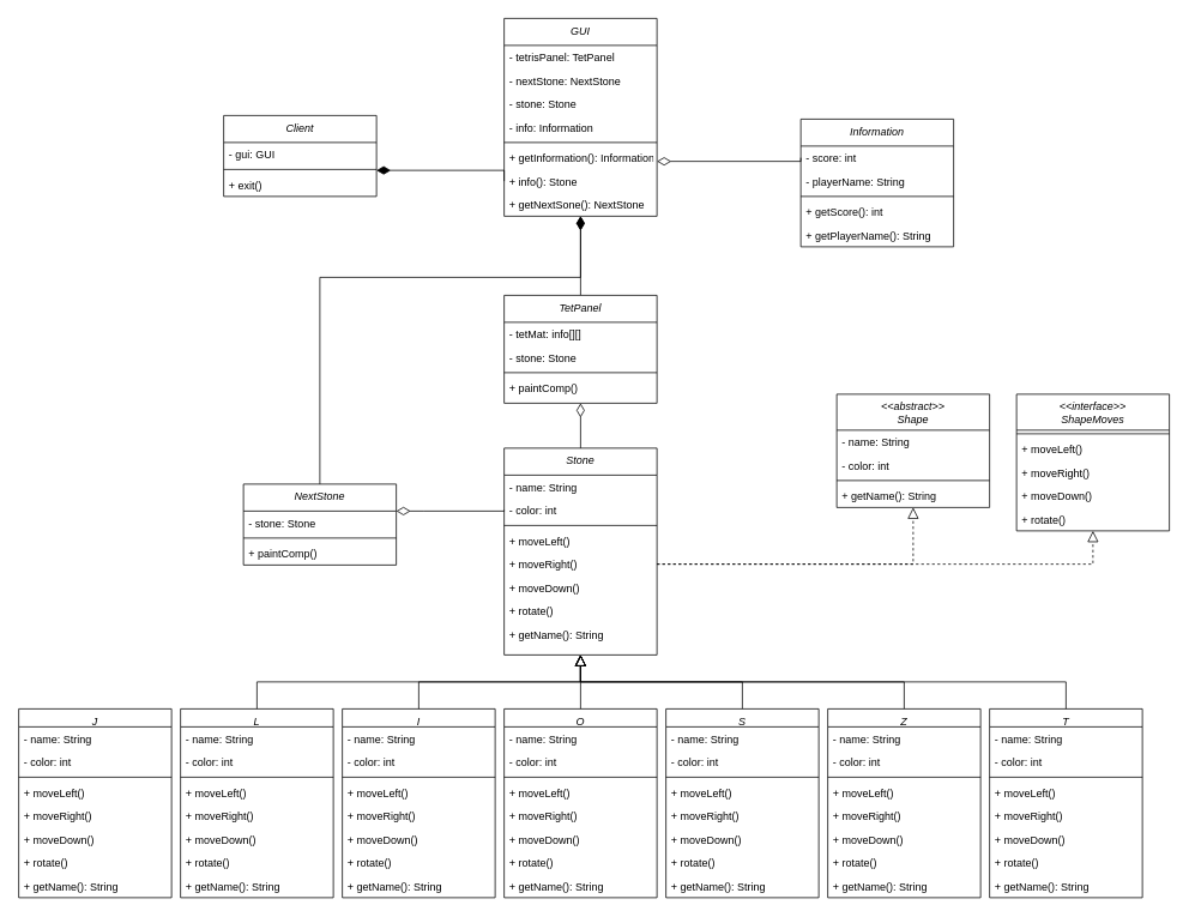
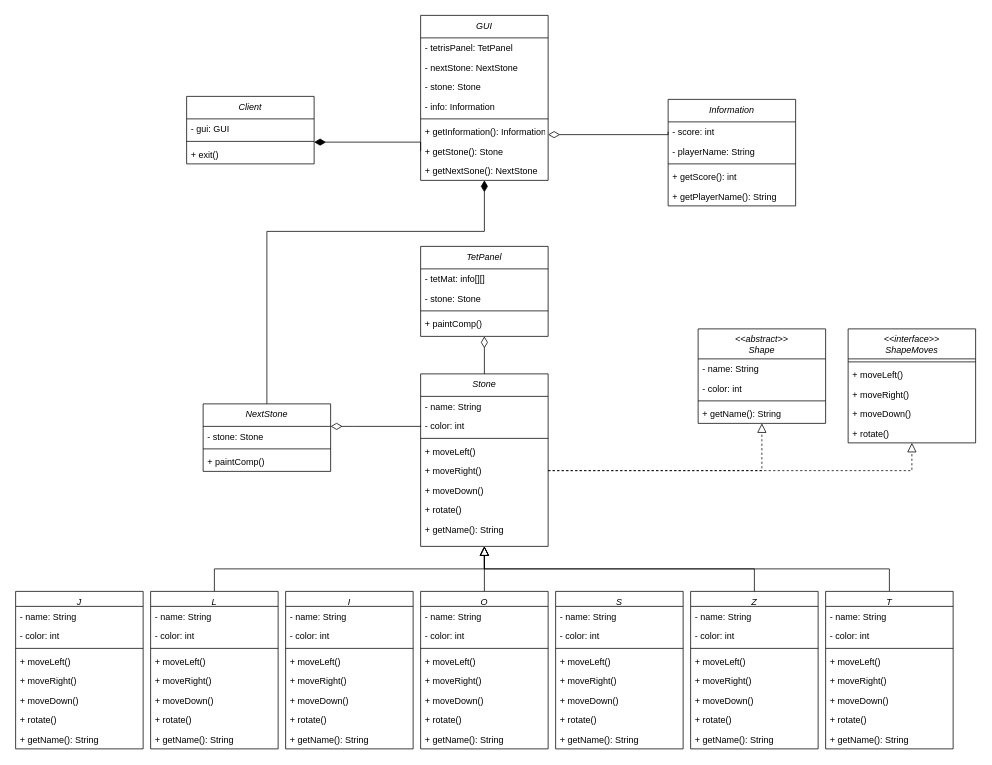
- <mxCell id="106" value="+ info(): Stone" style="text;align=left;verticalAlign=top;spacingLeft=4;spacingRight=4;overflow=hidden;rotatable=0;points=[[0,0.5],[1,0.5]];portConstraint=eastwest;" parent="99" vertex="1"><mxGeometry y="168" width="170" height="26" as="geometry" /></mxCell>
+ <mxCell id="106" value="+ getStone(): Stone" style="text;align=left;verticalAlign=top;spacingLeft=4;spacingRight=4;overflow=hidden;rotatable=0;points=[[0,0.5],[1,0.5]];portConstraint=eastwest;" parent="99" vertex="1"><mxGeometry y="168" width="170" height="26" as="geometry" /></mxCell>
- <mxCell id="87" style="edgeStyle=orthogonalEdgeStyle;rounded=0;orthogonalLoop=1;jettySize=auto;html=1;exitX=0.5;exitY=0;exitDx=0;exitDy=0;endArrow=diamondThin;endFill=1;endSize=13;" parent="1" source="88" target="99" edge="1"><mxGeometry relative="1" as="geometry" /></mxCell>
- <mxCell id="26" style="edgeStyle=orthogonalEdgeStyle;rounded=0;orthogonalLoop=1;jettySize=auto;html=1;exitX=0.5;exitY=0;exitDx=0;exitDy=0;endArrow=block;endFill=0;endSize=10;" parent="1" source="27" target="77" edge="1"><mxGeometry relative="1" as="geometry" /></mxCell>
- <mxCell id="46" style="edgeStyle=orthogonalEdgeStyle;rounded=0;orthogonalLoop=1;jettySize=auto;html=1;exitX=0.5;exitY=0;exitDx=0;exitDy=0;endArrow=block;endFill=0;endSize=10;" parent="1" source="47" target="77" edge="1"><mxGeometry relative="1" as="geometry" /></mxCell>
